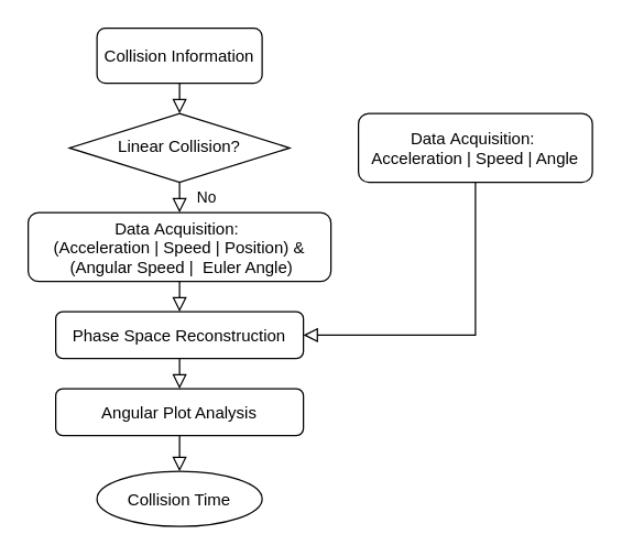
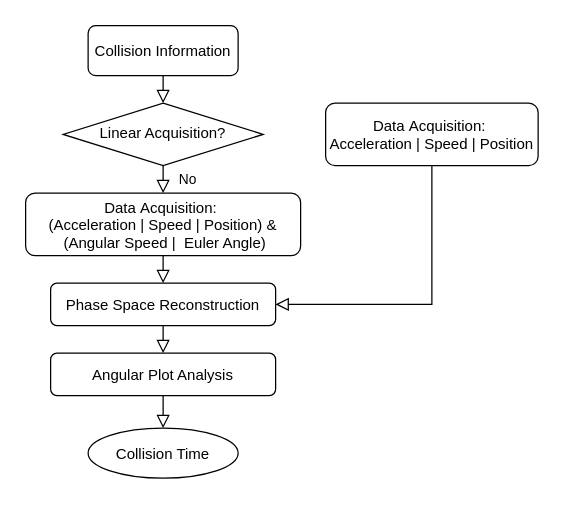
- <mxCell id="6" value="Data Acquisition: &#10;Acceleration | Speed | Angle" style="rounded=1;fontSize=12;glass=0;strokeWidth=1;shadow=0;" parent="1" vertex="1"><mxGeometry x="260" y="82" width="170" height="50" as="geometry" /></mxCell>
+ <mxCell id="6" value="Data Acquisition: &#10;Acceleration | Speed | Position" style="rounded=1;fontSize=12;glass=0;strokeWidth=1;shadow=0;" parent="1" vertex="1"><mxGeometry x="260" y="82" width="170" height="50" as="geometry" /></mxCell>
- <mxCell id="5" value="Linear Collision?" style="rhombus;shadow=0;fontFamily=Helvetica;fontSize=12;align=center;strokeWidth=1;spacing=6;spacingTop=-4;" parent="1" vertex="1"><mxGeometry x="50" y="82" width="160" height="50" as="geometry" /></mxCell>
+ <mxCell id="5" value="Linear Acquisition?" style="rhombus;shadow=0;fontFamily=Helvetica;fontSize=12;align=center;strokeWidth=1;spacing=6;spacingTop=-4;" parent="1" vertex="1"><mxGeometry x="50" y="82" width="160" height="50" as="geometry" /></mxCell>
